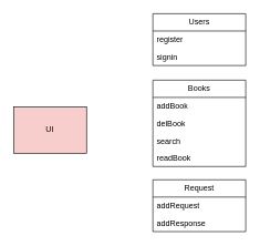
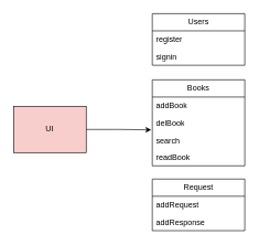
+ <mxCell id="14" style="edgeStyle=orthogonalEdgeStyle;rounded=0;orthogonalLoop=1;jettySize=auto;html=1;exitX=1;exitY=0.5;exitDx=0;exitDy=0;entryX=-0.011;entryY=0.908;entryDx=0;entryDy=0;entryPerimeter=0;" edge="1" parent="1" source="5" target="8"><mxGeometry relative="1" as="geometry" /></mxCell>
